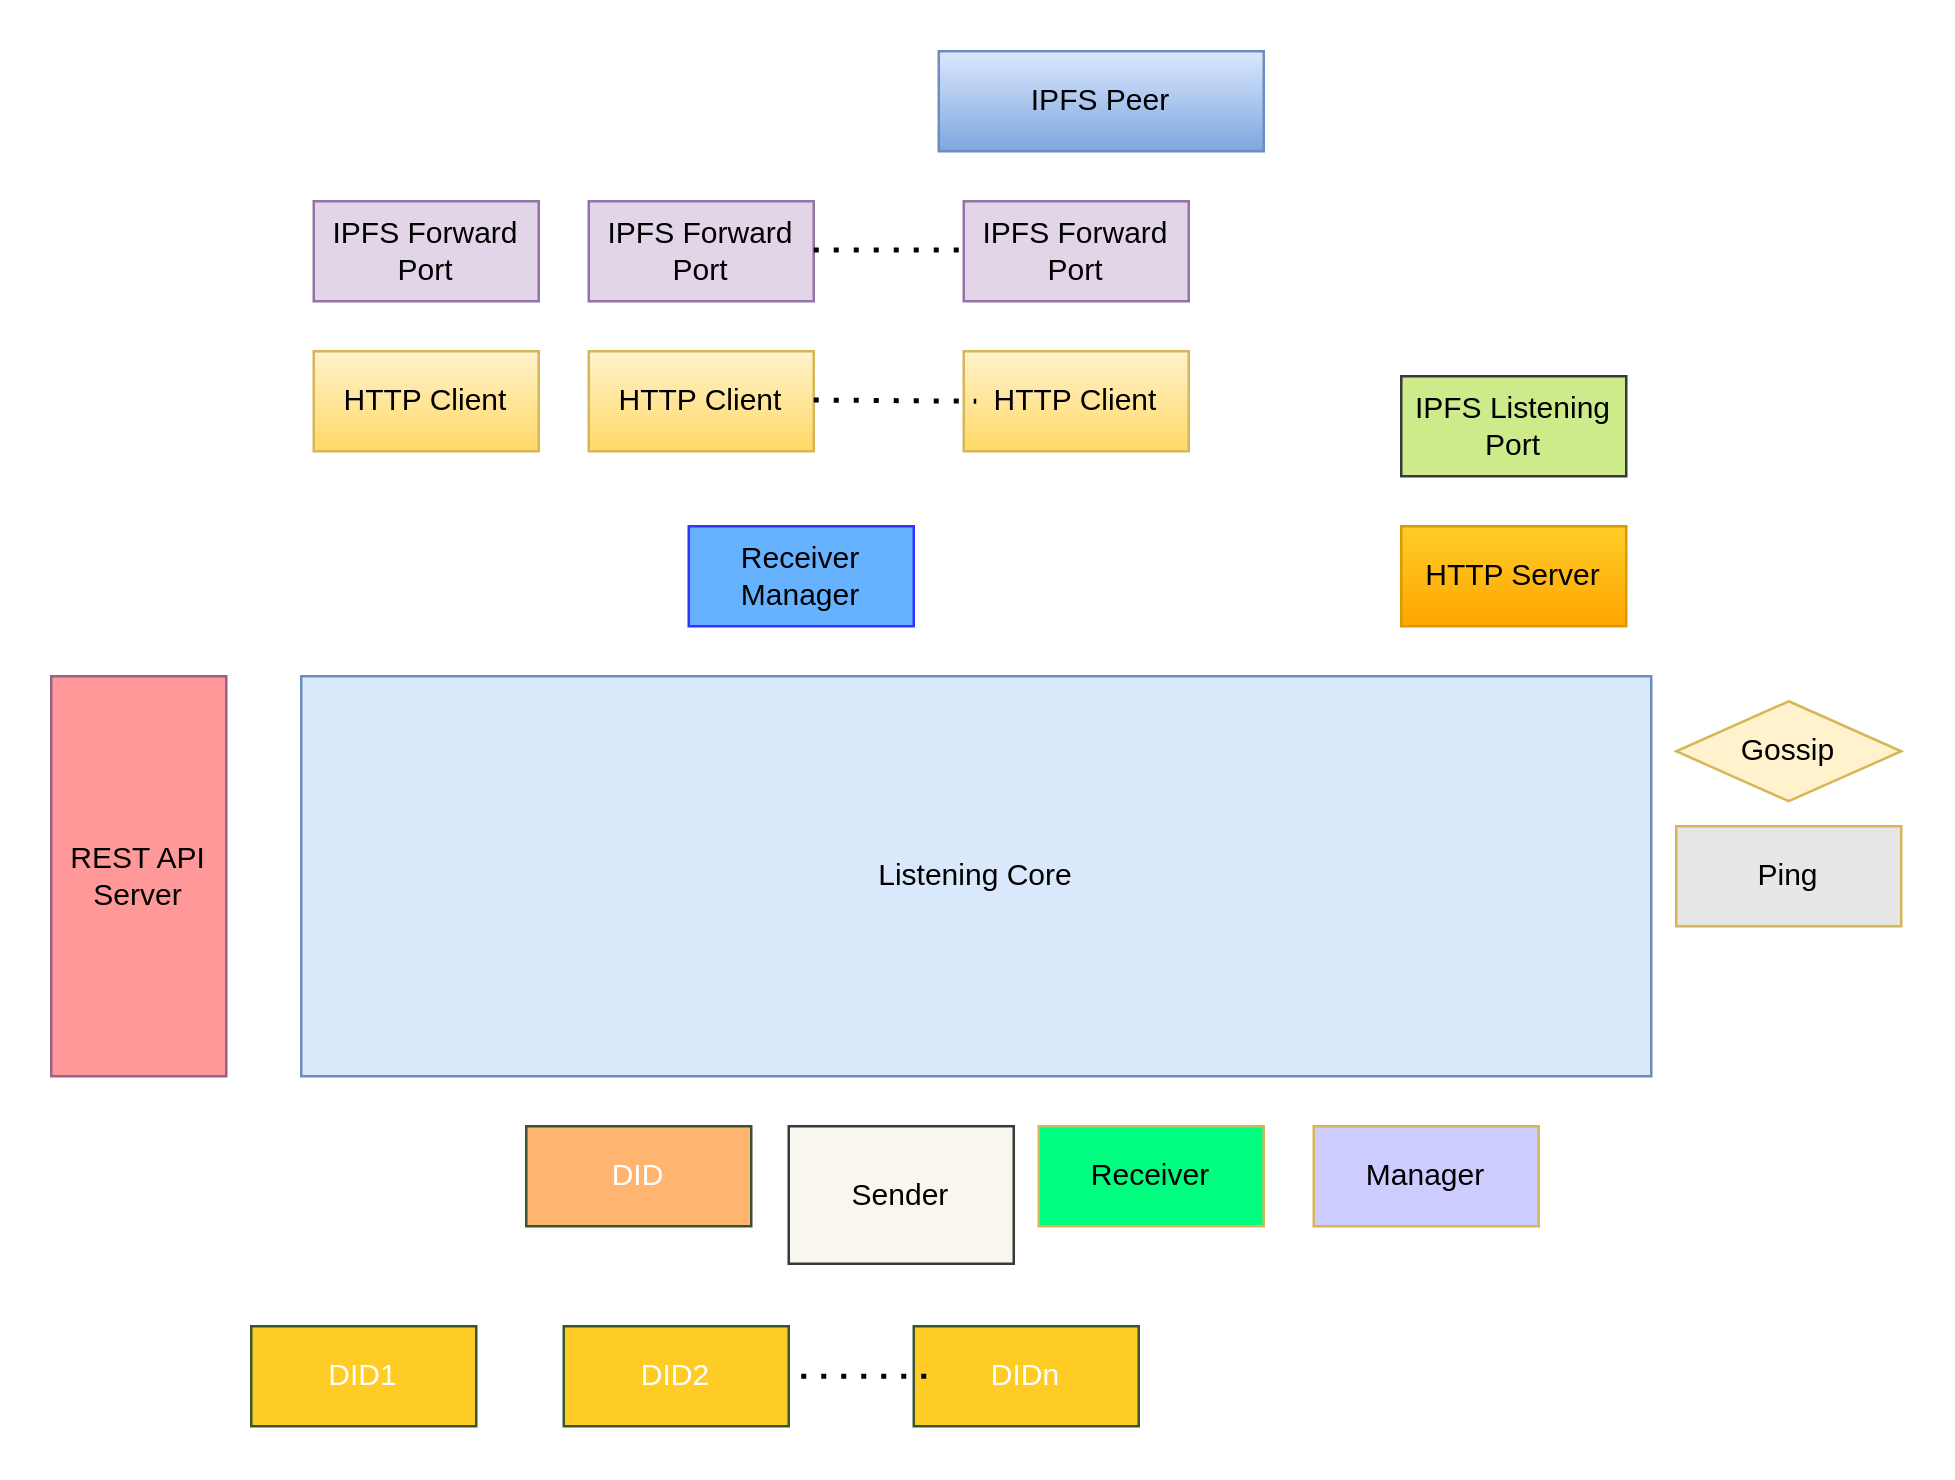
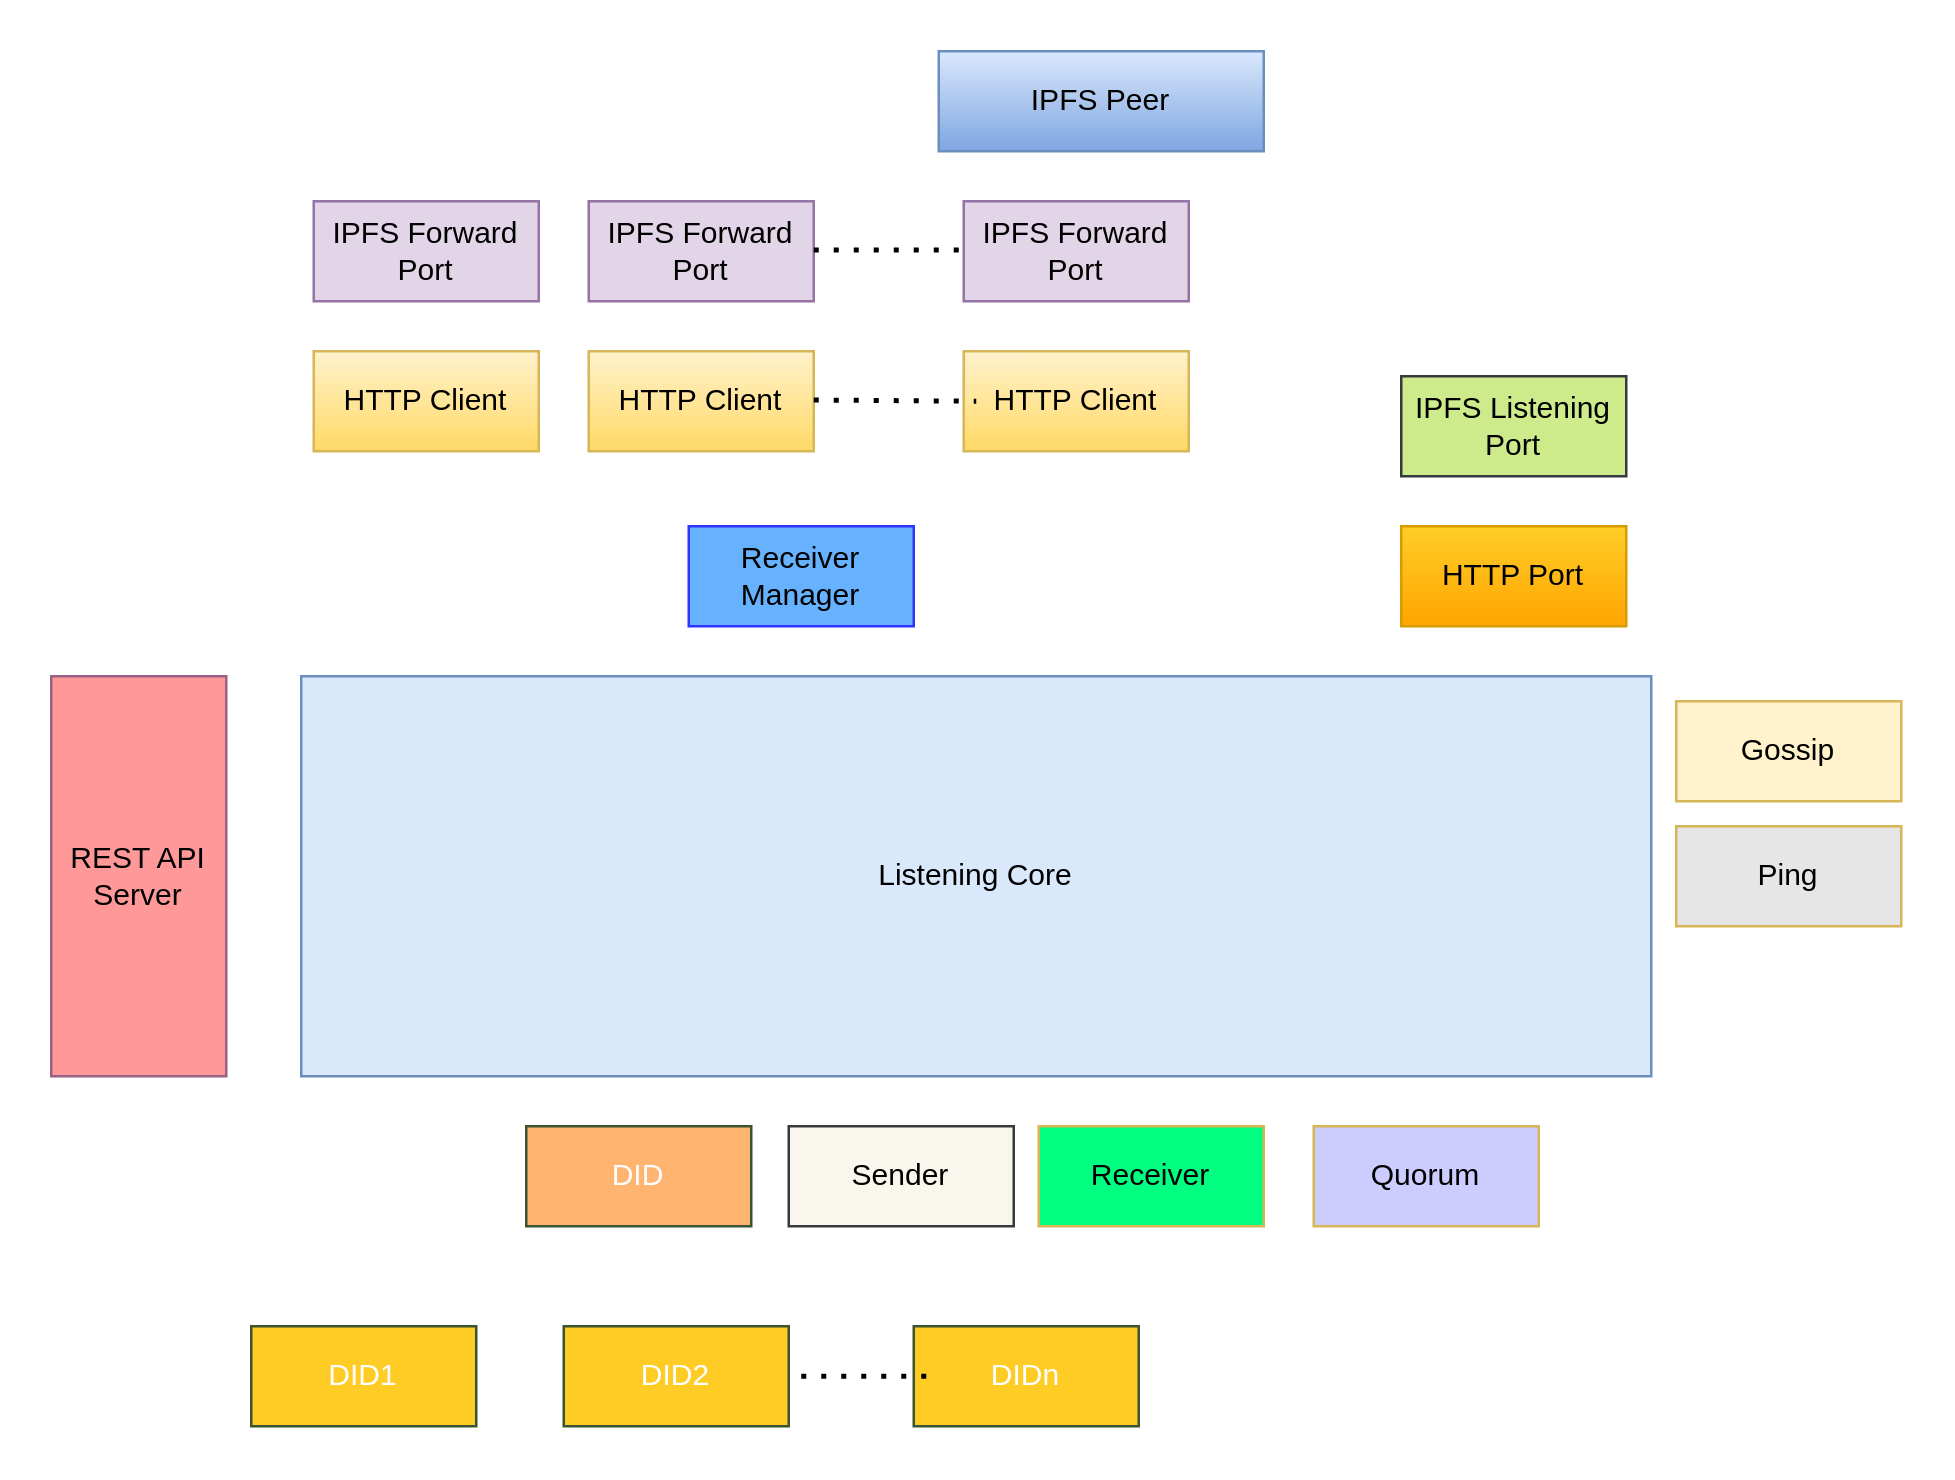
- <mxCell id="3" value="HTTP Server" style="rounded=0;whiteSpace=wrap;html=1;fillColor=#ffcd28;gradientColor=#ffa500;strokeColor=#d79b00;" parent="1" vertex="1"><mxGeometry x="560" y="210" width="90" height="40" as="geometry" /></mxCell>
+ <mxCell id="3" value="HTTP Port" style="rounded=0;whiteSpace=wrap;html=1;fillColor=#ffcd28;gradientColor=#ffa500;strokeColor=#d79b00;" parent="1" vertex="1"><mxGeometry x="560" y="210" width="90" height="40" as="geometry" /></mxCell>
- <mxCell id="19" value="Gossip" style="rhombus;whiteSpace=wrap;html=1;fillColor=#fff2cc;strokeColor=#d6b656;" parent="1" vertex="1"><mxGeometry x="670" y="280" width="90" height="40" as="geometry" /></mxCell>
+ <mxCell id="19" value="Gossip" style="rounded=0;whiteSpace=wrap;html=1;fillColor=#fff2cc;strokeColor=#d6b656;" parent="1" vertex="1"><mxGeometry x="670" y="280" width="90" height="40" as="geometry" /></mxCell>
- <mxCell id="18" value="Manager" style="rounded=0;whiteSpace=wrap;html=1;fillColor=#CCCCFF;strokeColor=#d6b656;" parent="1" vertex="1"><mxGeometry x="525" y="450" width="90" height="40" as="geometry" /></mxCell>
+ <mxCell id="18" value="Quorum" style="rounded=0;whiteSpace=wrap;html=1;fillColor=#CCCCFF;strokeColor=#d6b656;" parent="1" vertex="1"><mxGeometry x="525" y="450" width="90" height="40" as="geometry" /></mxCell>
- <mxCell id="16" value="Sender" style="rounded=0;whiteSpace=wrap;html=1;fillColor=#f9f7ed;strokeColor=#36393d;" parent="1" vertex="1"><mxGeometry x="315" y="450" width="90" height="55" as="geometry" /></mxCell>
+ <mxCell id="16" value="Sender" style="rounded=0;whiteSpace=wrap;html=1;fillColor=#f9f7ed;strokeColor=#36393d;" parent="1" vertex="1"><mxGeometry x="315" y="450" width="90" height="40" as="geometry" /></mxCell>
